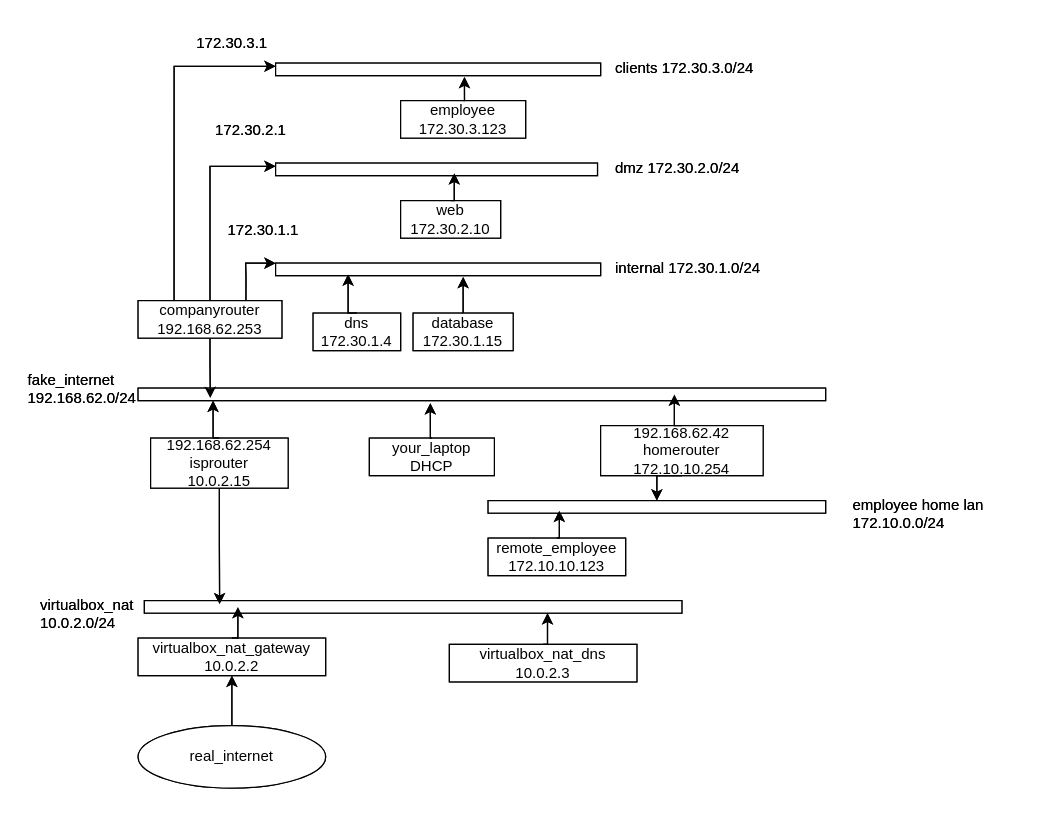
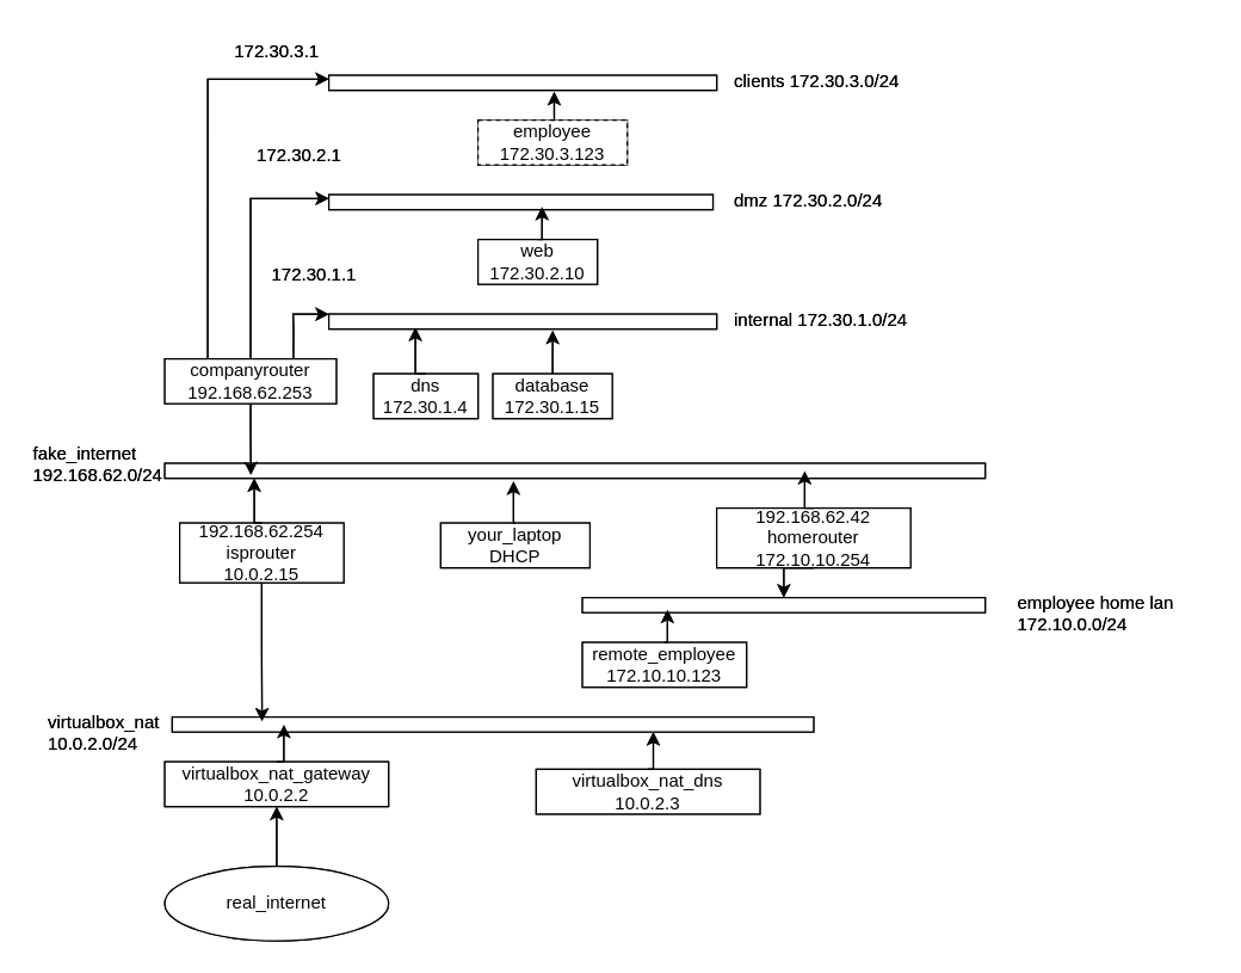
- <mxCell id="85" value="employee&lt;br&gt;172.30.3.123" style="rounded=0;whiteSpace=wrap;html=1;" vertex="1" parent="1"><mxGeometry x="320" y="80" width="100" height="30" as="geometry" /></mxCell>
+ <mxCell id="85" value="employee&lt;br&gt;172.30.3.123" style="rounded=0;whiteSpace=wrap;html=1;dashed=1;" vertex="1" parent="1"><mxGeometry x="320" y="80" width="100" height="30" as="geometry" /></mxCell>
